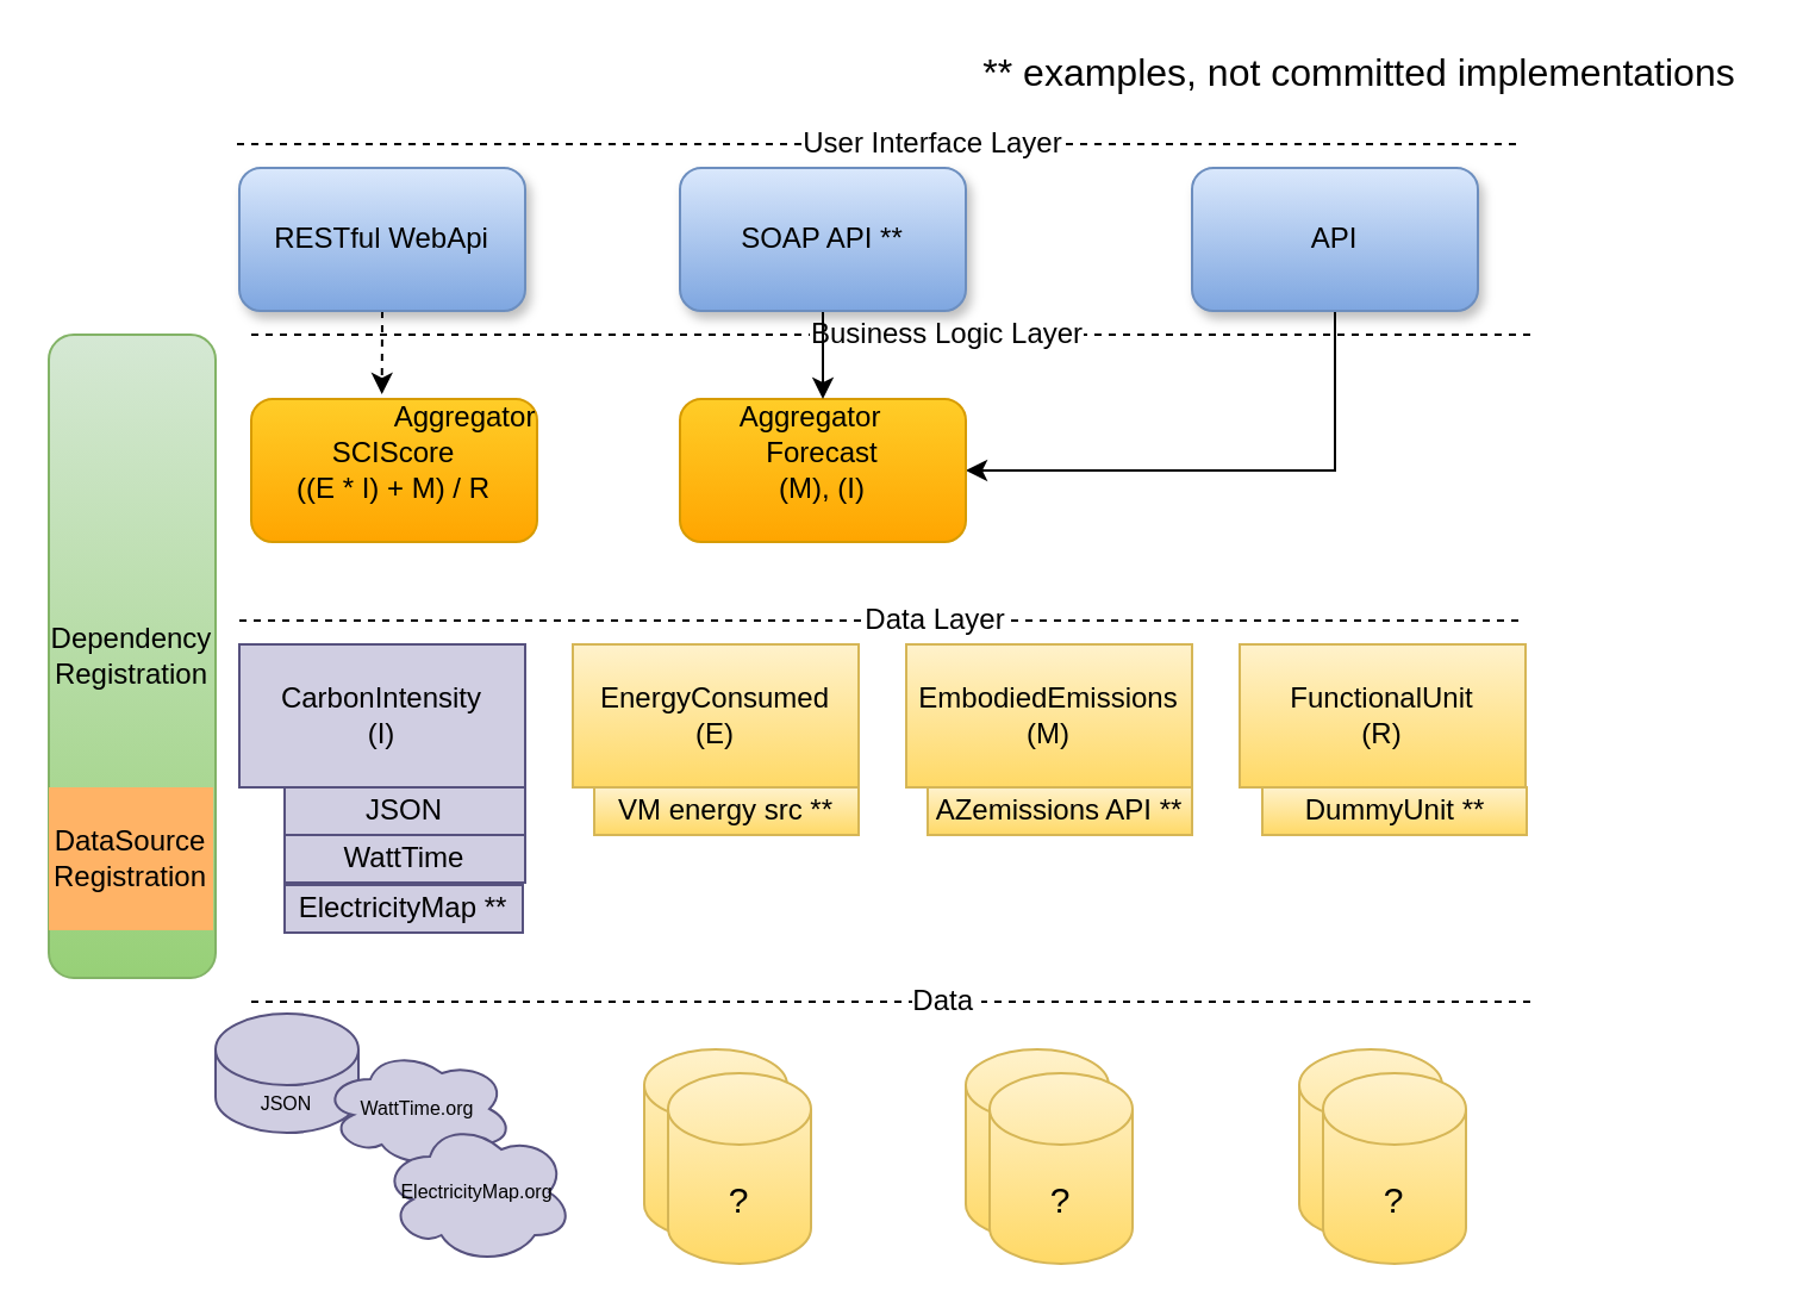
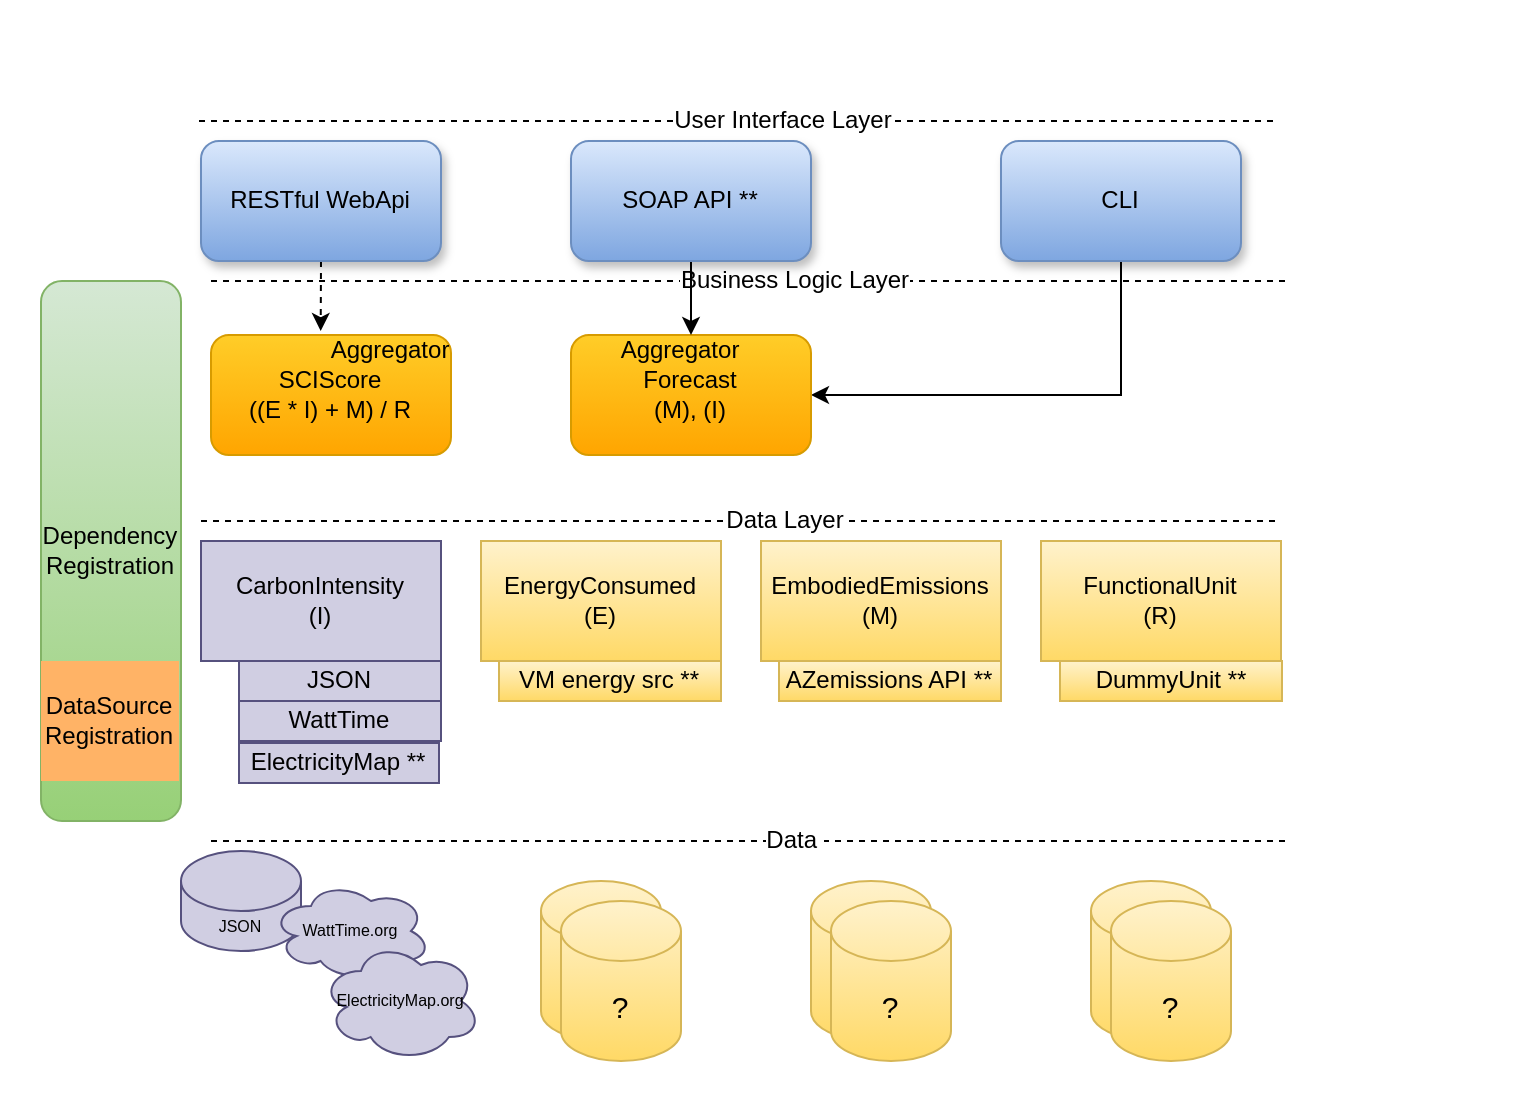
- <mxCell id="41" value="** examples, not committed implementations" style="text;html=1;align=center;verticalAlign=middle;resizable=0;points=[];autosize=1;strokeColor=none;fillColor=none;fontSize=16;" vertex="1" parent="1"><mxGeometry x="405" width="330" height="20" as="geometry" y="20" /></mxCell>
- <mxCell id="10" value="API" style="rounded=1;whiteSpace=wrap;html=1;fontFamily=Helvetica;fontSize=12;strokeColor=#6c8ebf;fillColor=#dae8fc;shadow=1;gradientColor=#7ea6e0;" parent="1" vertex="1"><mxGeometry x="500" y="70" width="120" height="60" as="geometry" /></mxCell>
+ <mxCell id="10" value="CLI" style="rounded=1;whiteSpace=wrap;html=1;fontFamily=Helvetica;fontSize=12;strokeColor=#6c8ebf;fillColor=#dae8fc;shadow=1;gradientColor=#7ea6e0;" parent="1" vertex="1"><mxGeometry x="500" y="70" width="120" height="60" as="geometry" /></mxCell>
